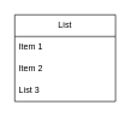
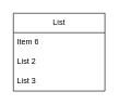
- <mxCell id="3" value="Item 1" style="text;strokeColor=none;fillColor=none;align=left;verticalAlign=middle;spacingLeft=4;spacingRight=4;overflow=hidden;points=[[0,0.5],[1,0.5]];portConstraint=eastwest;rotatable=0;whiteSpace=wrap;html=1;" vertex="1" parent="2"><mxGeometry y="30" width="140" height="30" as="geometry" /></mxCell>
+ <mxCell id="3" value="Item 6" style="text;strokeColor=none;fillColor=none;align=left;verticalAlign=middle;spacingLeft=4;spacingRight=4;overflow=hidden;points=[[0,0.5],[1,0.5]];portConstraint=eastwest;rotatable=0;whiteSpace=wrap;html=1;" vertex="1" parent="2"><mxGeometry y="30" width="140" height="30" as="geometry" /></mxCell>
- <mxCell id="4" value="Item 2" style="text;strokeColor=none;fillColor=none;align=left;verticalAlign=middle;spacingLeft=4;spacingRight=4;overflow=hidden;points=[[0,0.5],[1,0.5]];portConstraint=eastwest;rotatable=0;whiteSpace=wrap;html=1;" vertex="1" parent="2"><mxGeometry y="60" width="140" height="30" as="geometry" /></mxCell>
+ <mxCell id="4" value="List 2" style="text;strokeColor=none;fillColor=none;align=left;verticalAlign=middle;spacingLeft=4;spacingRight=4;overflow=hidden;points=[[0,0.5],[1,0.5]];portConstraint=eastwest;rotatable=0;whiteSpace=wrap;html=1;" vertex="1" parent="2"><mxGeometry y="60" width="140" height="30" as="geometry" /></mxCell>
